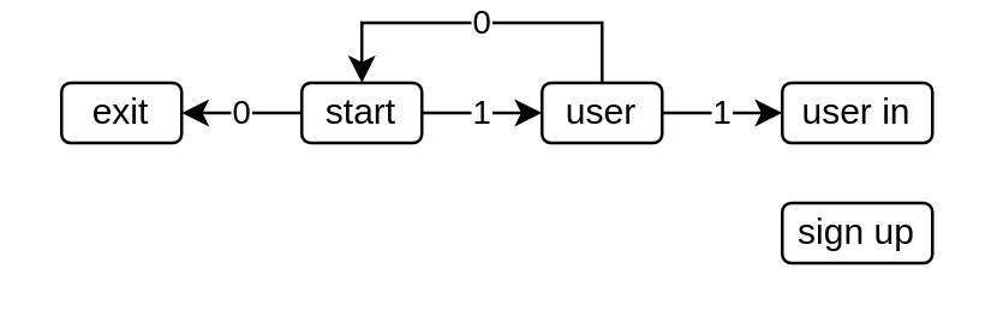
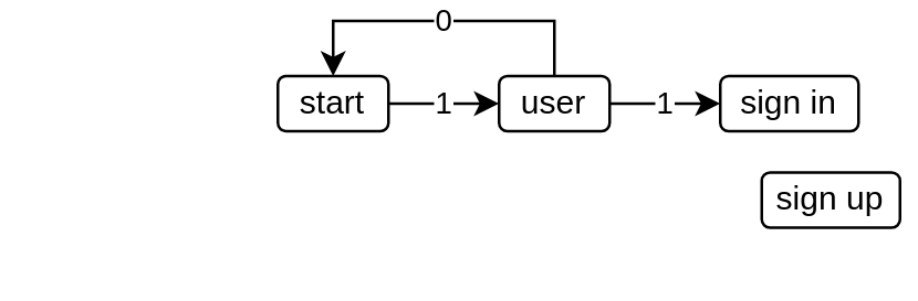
- <mxCell id="2" value="exit" style="rounded=1;whiteSpace=wrap;html=1;" vertex="1" parent="1"><mxGeometry x="20" y="20" width="40" height="20" as="geometry" /></mxCell>
- <mxCell id="3" value="0" style="edgeStyle=orthogonalEdgeStyle;rounded=0;orthogonalLoop=1;jettySize=auto;html=1;exitX=0;exitY=0.5;exitDx=0;exitDy=0;entryX=1;entryY=0.5;entryDx=0;entryDy=0;" edge="1" parent="1" source="5" target="2"><mxGeometry relative="1" as="geometry" /></mxCell>
- <mxCell id="9" value="user in" style="rounded=1;whiteSpace=wrap;html=1;" vertex="1" parent="1"><mxGeometry x="260" y="20" width="50" height="20" as="geometry" /></mxCell>
+ <mxCell id="9" value="sign in" style="rounded=1;whiteSpace=wrap;html=1;" vertex="1" parent="1"><mxGeometry x="260" y="20" width="50" height="20" as="geometry" /></mxCell>
- <mxCell id="10" value="sign up" style="rounded=1;whiteSpace=wrap;html=1;" vertex="1" parent="1"><mxGeometry x="260" y="60" width="50" height="20" as="geometry" /></mxCell>
+ <mxCell id="10" value="sign up" style="rounded=1;whiteSpace=wrap;html=1;" vertex="1" parent="1"><mxGeometry x="275" y="55" width="50" height="20" as="geometry" /></mxCell>
